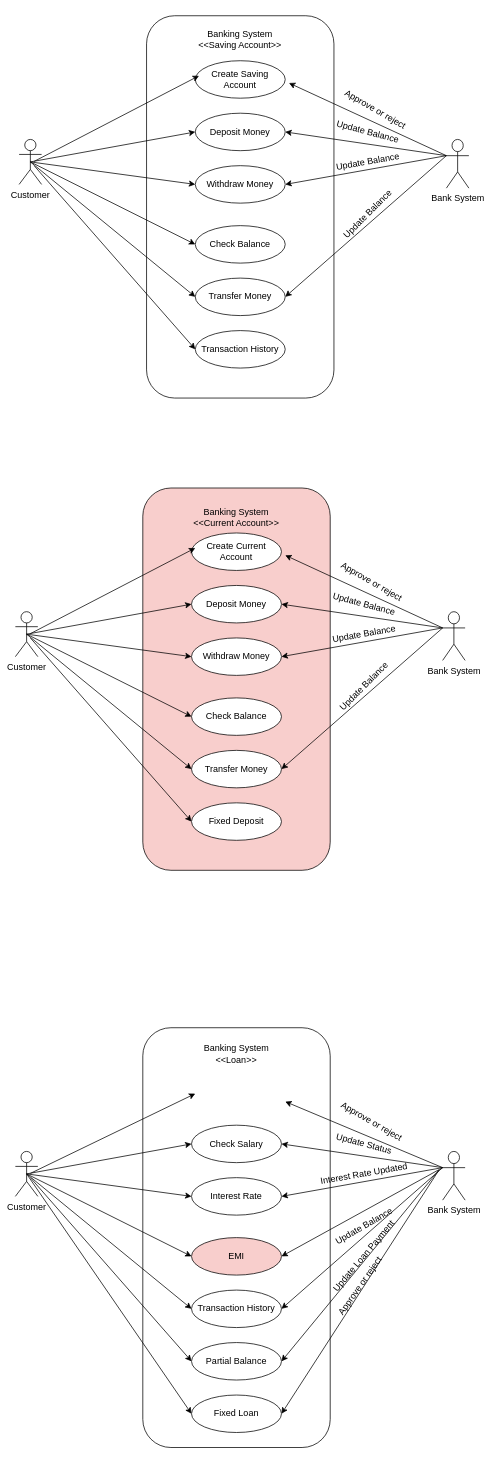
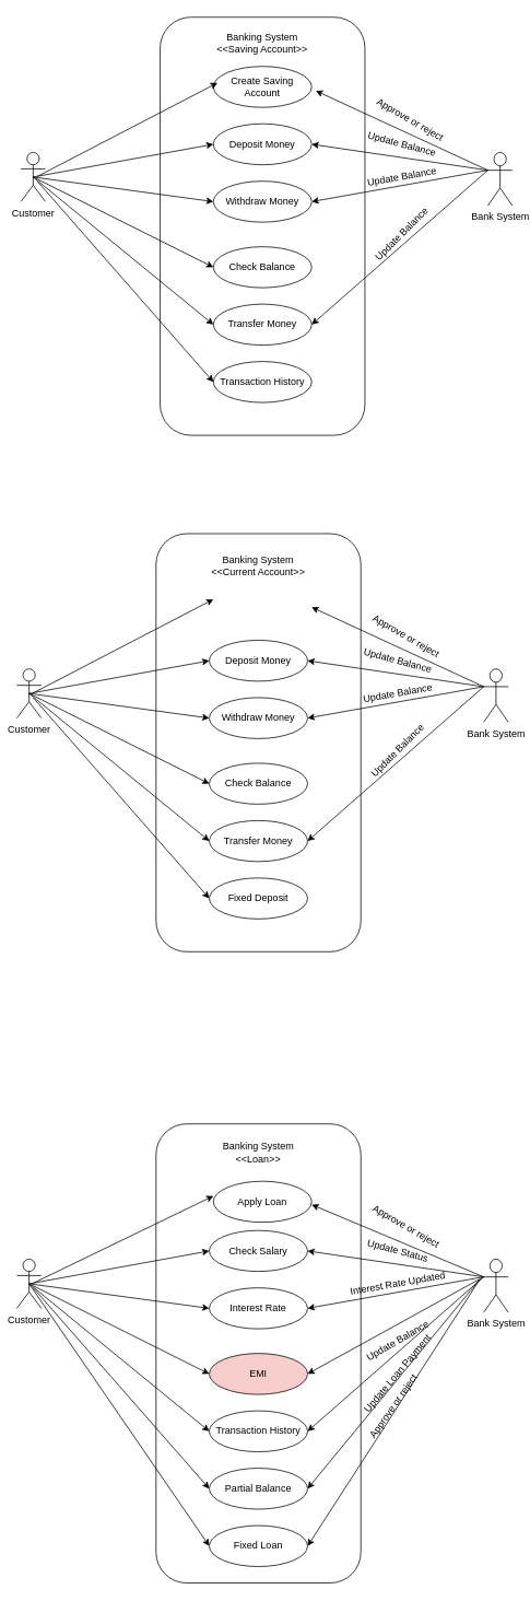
- <mxCell id="31" value="Create Current Account" style="ellipse;whiteSpace=wrap;html=1;" vertex="1" parent="1"><mxGeometry x="255" y="710" width="120" height="50" as="geometry" /></mxCell>
- <mxCell id="25" value="Banking System&lt;br&gt;&amp;lt;&amp;lt;Current Account&amp;gt;&amp;gt;&lt;br&gt;&lt;br&gt;&lt;br&gt;&lt;br&gt;&lt;br&gt;&lt;br&gt;&lt;br&gt;&lt;br&gt;&lt;br&gt;&lt;br&gt;&lt;br&gt;&lt;br&gt;&lt;br&gt;&lt;br&gt;&lt;br&gt;&lt;br&gt;&lt;br&gt;&lt;br&gt;&lt;br&gt;&lt;br&gt;&lt;br&gt;&lt;br&gt;&lt;br&gt;&lt;br&gt;&lt;br&gt;&lt;br&gt;&lt;br&gt;&lt;br&gt;&lt;br&gt;&lt;br&gt;&lt;br&gt;" style="rounded=1;whiteSpace=wrap;html=1;fillColor=#f8cecc;" vertex="1" parent="1"><mxGeometry x="190" y="650" width="250" height="510" as="geometry" /></mxCell>
+ <mxCell id="25" value="Banking System&lt;br&gt;&amp;lt;&amp;lt;Current Account&amp;gt;&amp;gt;&lt;br&gt;&lt;br&gt;&lt;br&gt;&lt;br&gt;&lt;br&gt;&lt;br&gt;&lt;br&gt;&lt;br&gt;&lt;br&gt;&lt;br&gt;&lt;br&gt;&lt;br&gt;&lt;br&gt;&lt;br&gt;&lt;br&gt;&lt;br&gt;&lt;br&gt;&lt;br&gt;&lt;br&gt;&lt;br&gt;&lt;br&gt;&lt;br&gt;&lt;br&gt;&lt;br&gt;&lt;br&gt;&lt;br&gt;&lt;br&gt;&lt;br&gt;&lt;br&gt;&lt;br&gt;&lt;br&gt;" style="rounded=1;whiteSpace=wrap;html=1;" vertex="1" parent="1"><mxGeometry x="190" y="650" width="250" height="510" as="geometry" /></mxCell>
+ <mxCell id="54" value="Apply Loan" style="ellipse;whiteSpace=wrap;html=1;" vertex="1" parent="1"><mxGeometry x="260" y="1440" width="120" height="50" as="geometry" /></mxCell>
